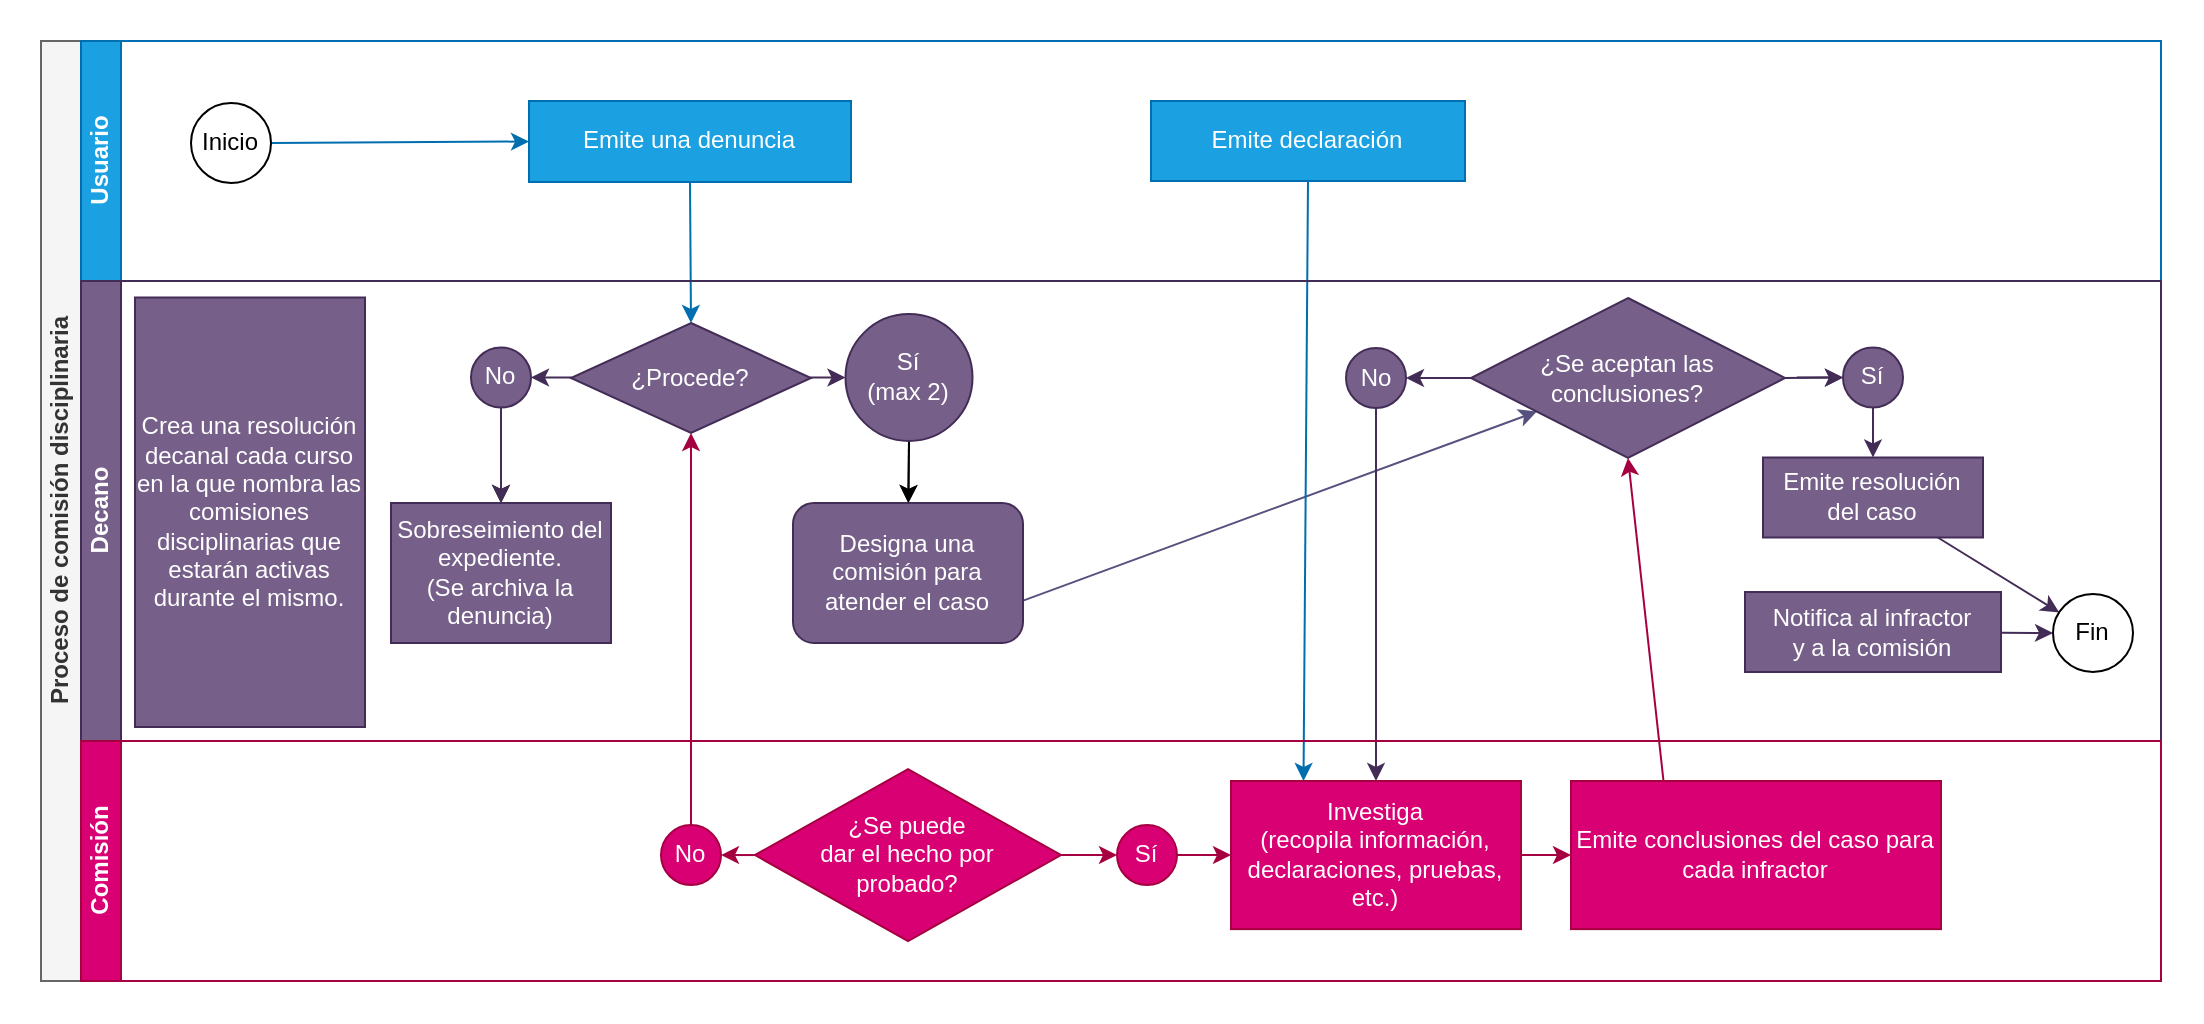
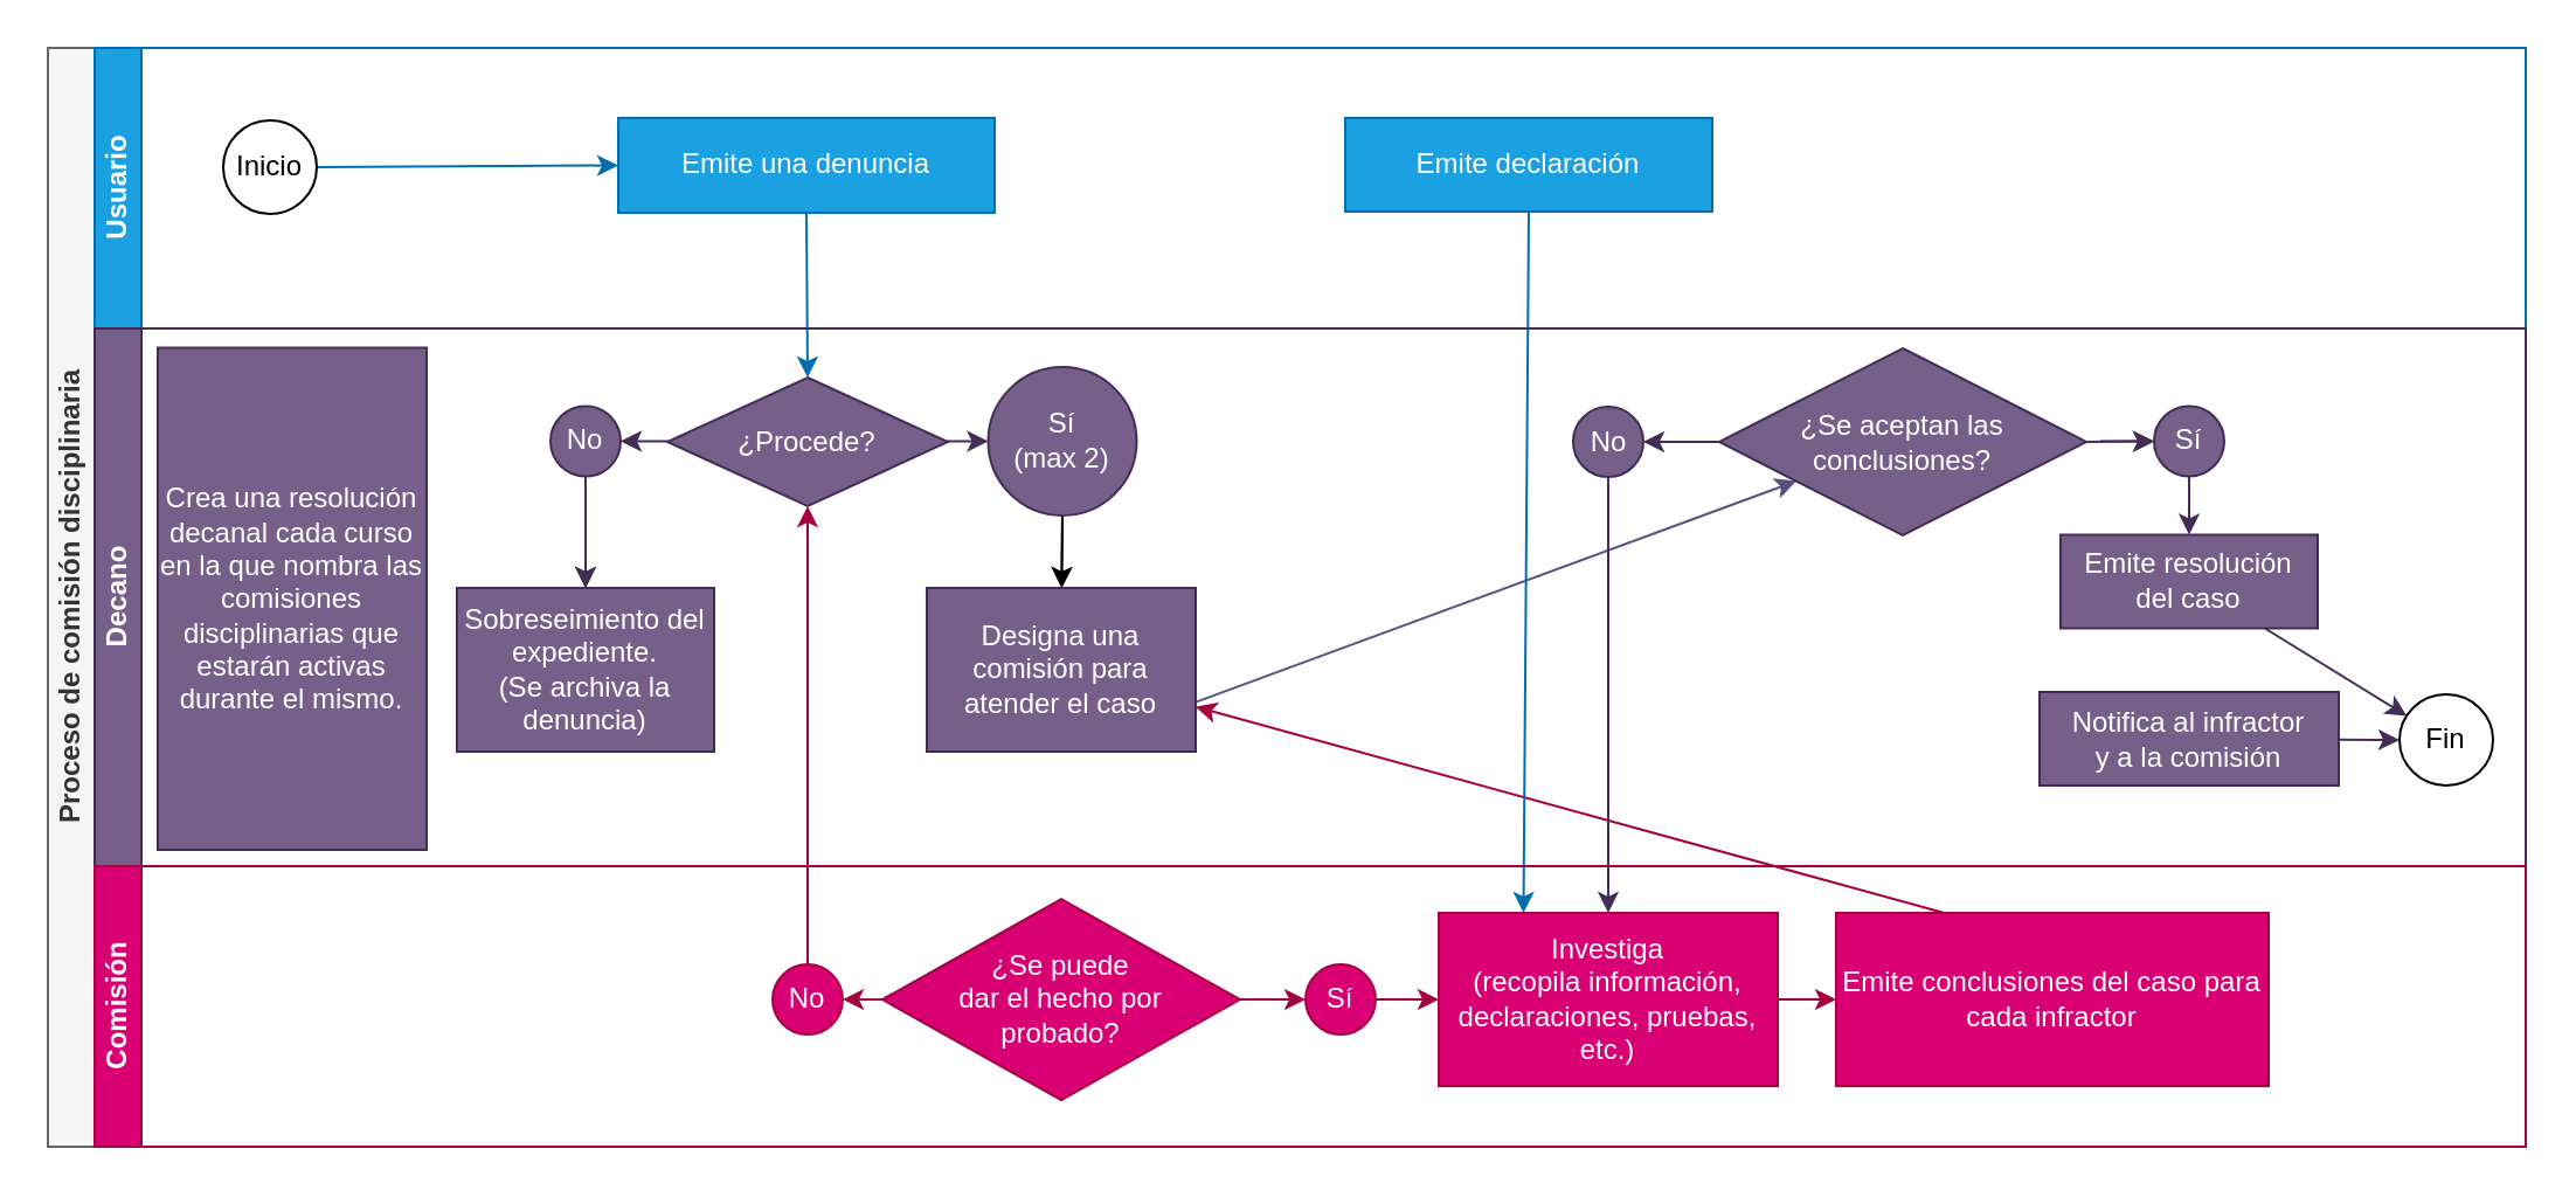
- <mxCell id="21" value="Designa una&#10;comisión para atender el caso" style="fillColor=#76608a;strokeColor=#432D57;whiteSpace=wrap;labelBorderColor=none;labelBackgroundColor=none;fontColor=#ffffff;rounded=1;" parent="14" vertex="1"><mxGeometry x="356" y="111" width="115" height="70" as="geometry" /></mxCell>
+ <mxCell id="21" value="Designa una&#10;comisión para atender el caso" style="fillColor=#76608a;strokeColor=#432D57;whiteSpace=wrap;labelBorderColor=none;labelBackgroundColor=none;fontColor=#ffffff;" parent="14" vertex="1"><mxGeometry x="356" y="111" width="115" height="70" as="geometry" /></mxCell>
- <mxCell id="11" value="" style="edgeStyle=none;sketch=0;shadow=0;fontFamily=Helvetica;fontSize=12;fontColor=default;entryX=0.5;entryY=1;entryDx=0;entryDy=0;labelBorderColor=none;labelBackgroundColor=none;exitX=0.25;exitY=0;exitDx=0;exitDy=0;fillColor=#d80073;strokeColor=#A50040;" parent="2" source="45" target="28" edge="1"><mxGeometry relative="1" as="geometry"><mxPoint x="799.5" y="208.25" as="targetPoint" /><mxPoint x="1051.5" y="387.03" as="sourcePoint" /></mxGeometry></mxCell>
+ <mxCell id="11" value="" style="edgeStyle=none;sketch=0;shadow=0;fontFamily=Helvetica;fontSize=12;fontColor=default;labelBorderColor=none;labelBackgroundColor=none;exitX=0.25;exitY=0;exitDx=0;exitDy=0;fillColor=#d80073;strokeColor=#A50040;" parent="2" source="45" target="21" edge="1"><mxGeometry relative="1" as="geometry"><mxPoint x="799.5" y="208.25" as="targetPoint" /><mxPoint x="1051.5" y="387.03" as="sourcePoint" /></mxGeometry></mxCell>
